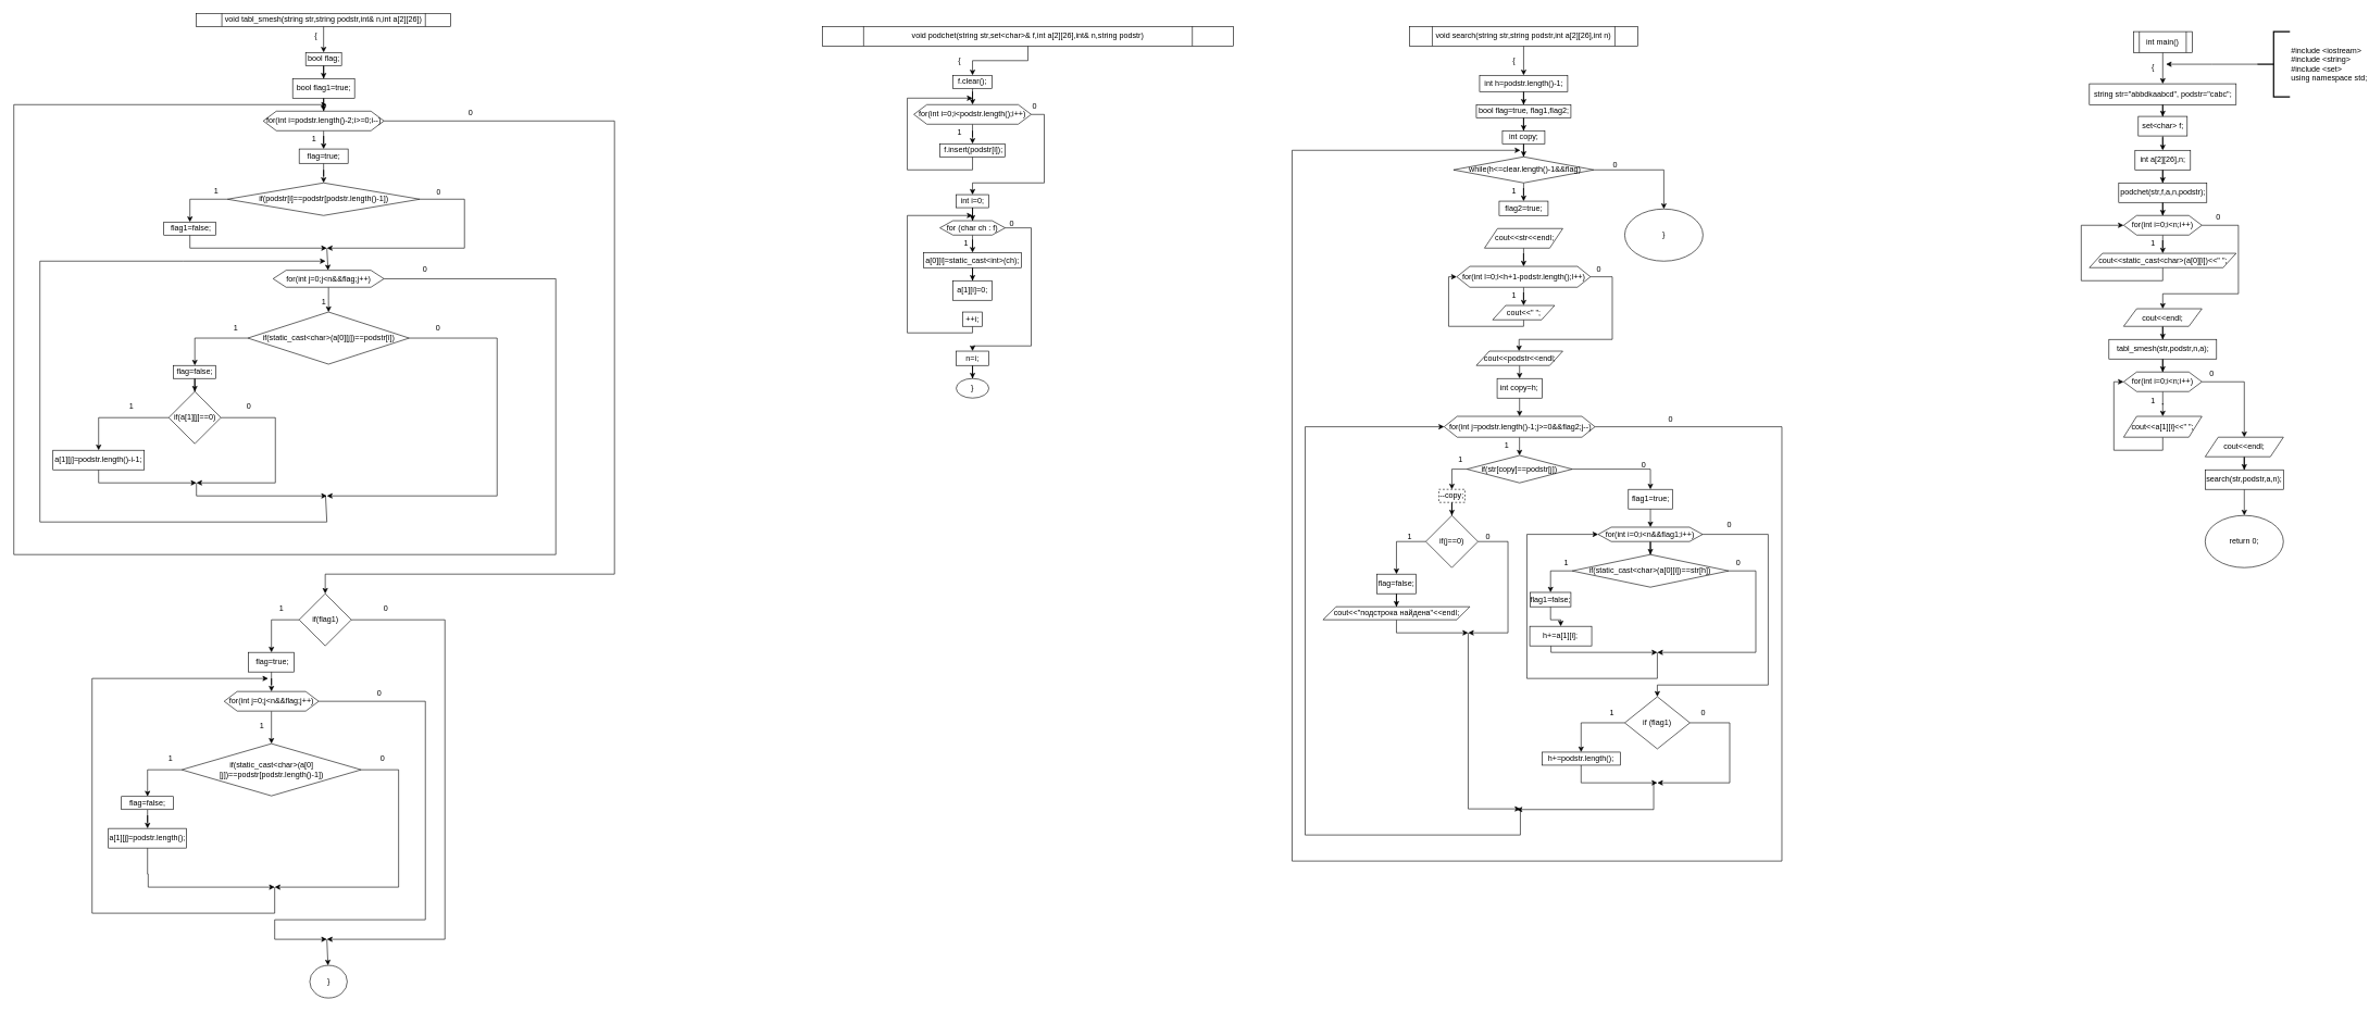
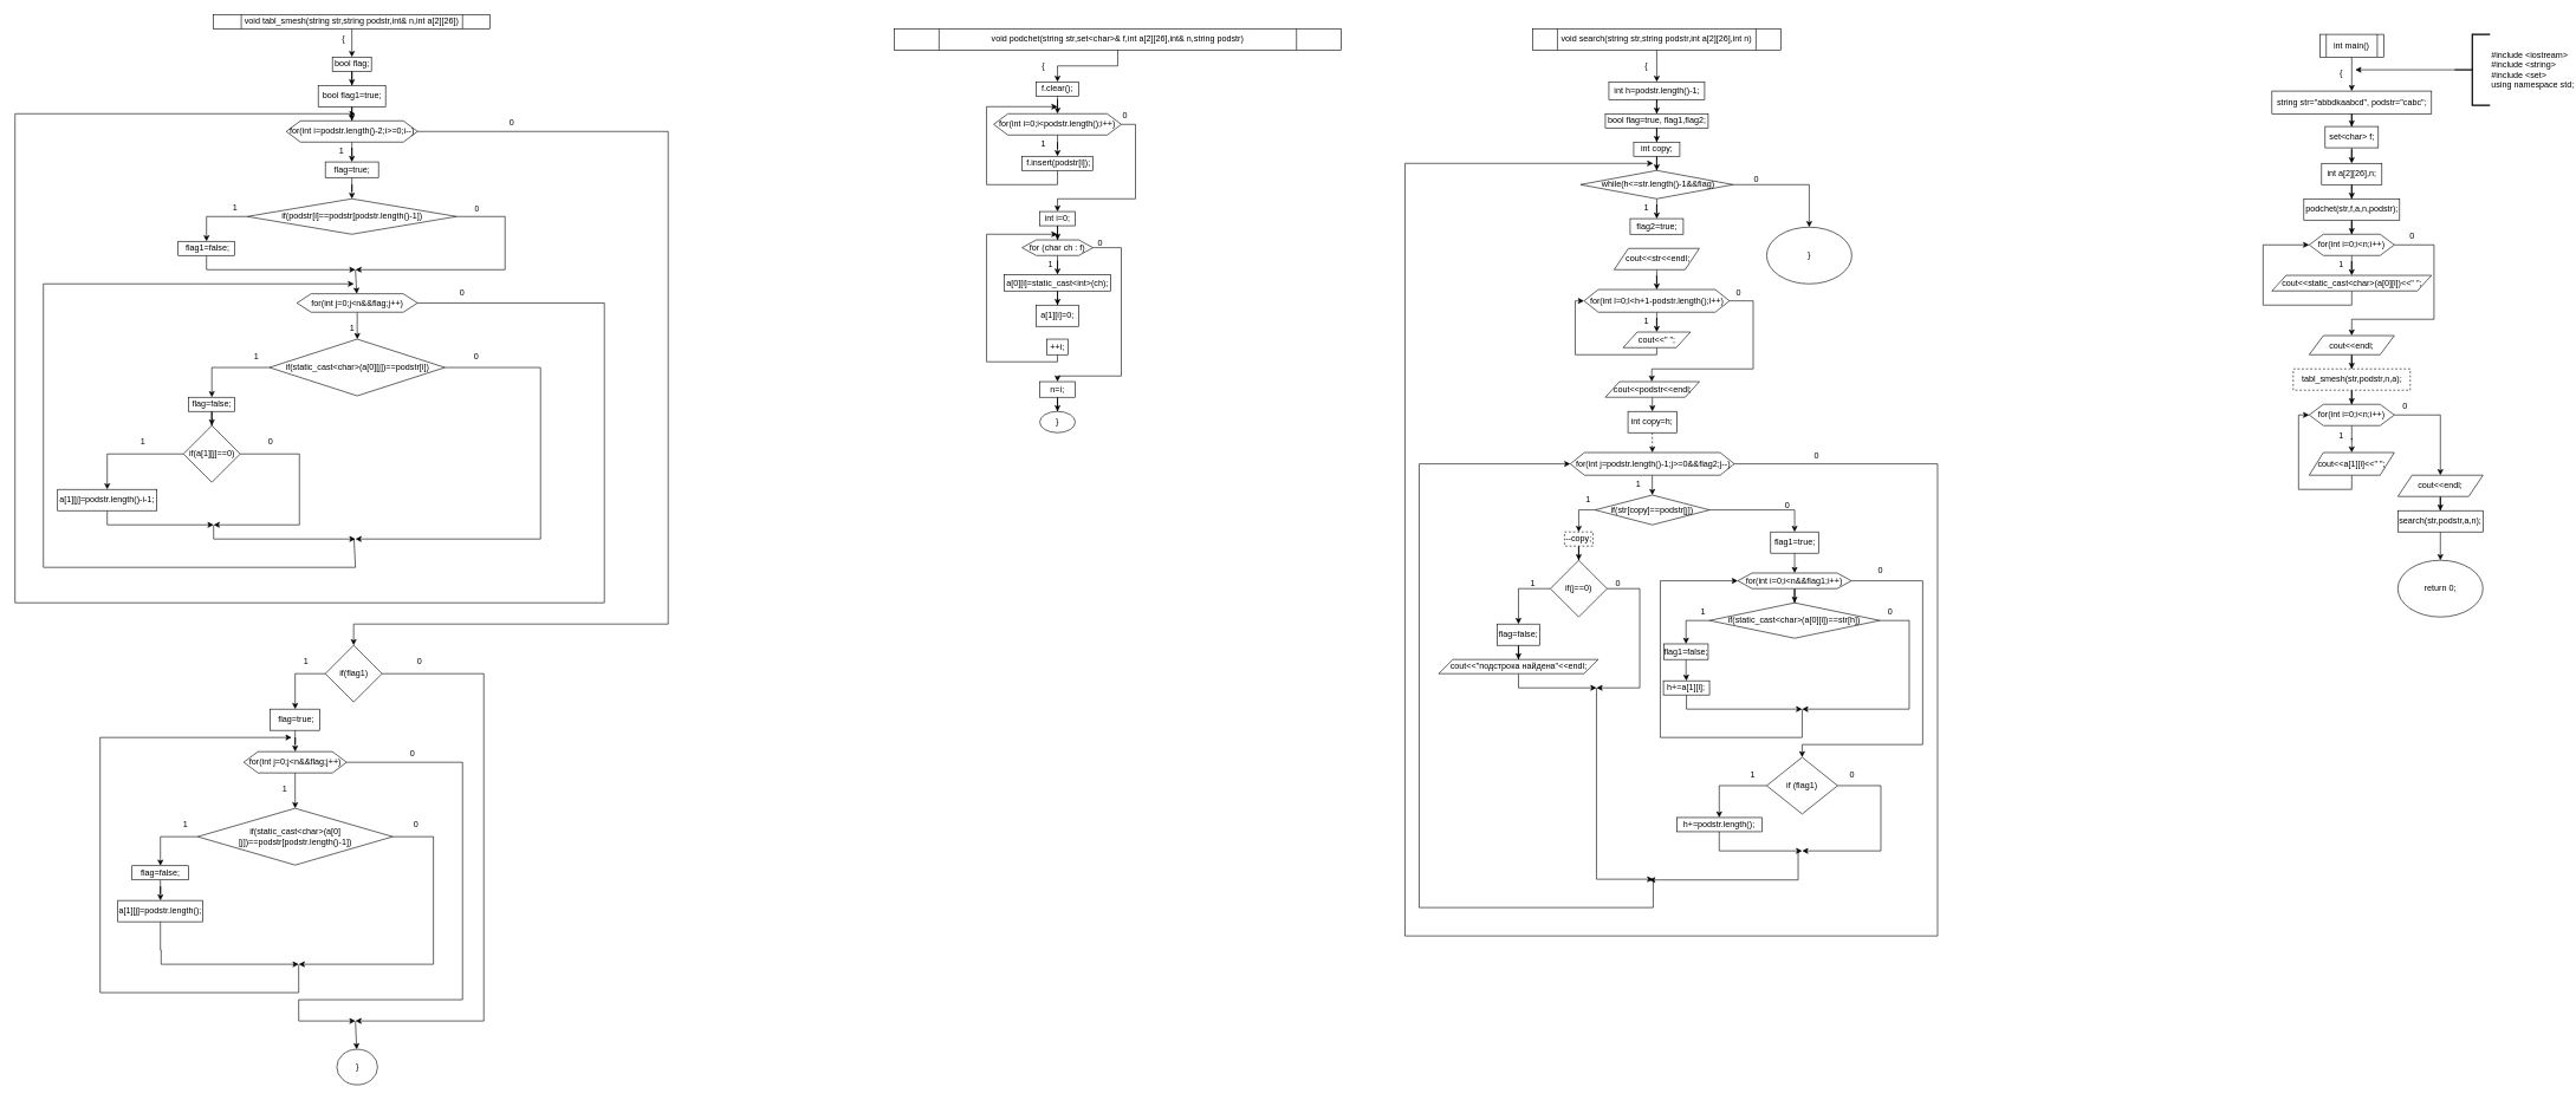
- <mxCell id="107" value="&amp;nbsp;while(h&amp;lt;=clear.length()-1&amp;amp;&amp;amp;flag)" style="rhombus;whiteSpace=wrap;html=1;" vertex="1" parent="1"><mxGeometry x="2227.5" y="240" width="215" height="40" as="geometry" /></mxCell>
+ <mxCell id="107" value="&amp;nbsp;while(h&amp;lt;=str.length()-1&amp;amp;&amp;amp;flag)" style="rhombus;whiteSpace=wrap;html=1;" vertex="1" parent="1"><mxGeometry x="2227.5" y="240" width="215" height="40" as="geometry" /></mxCell>
- <mxCell id="195" value="tabl_smesh(str,podstr,n,a);" style="rounded=0;whiteSpace=wrap;html=1;" vertex="1" parent="1"><mxGeometry x="3232.5" y="520" width="165" height="30" as="geometry" /></mxCell>
+ <mxCell id="195" value="tabl_smesh(str,podstr,n,a);" style="rounded=0;whiteSpace=wrap;html=1;dashed=1;" vertex="1" parent="1"><mxGeometry x="3232.5" y="520" width="165" height="30" as="geometry" /></mxCell>
- <mxCell id="121" style="edgeStyle=orthogonalEdgeStyle;rounded=0;orthogonalLoop=1;jettySize=auto;html=1;" edge="1" parent="1" source="122" target="125"><mxGeometry relative="1" as="geometry"><mxPoint x="2328.755" y="650" as="targetPoint" /></mxGeometry></mxCell>
+ <mxCell id="121" style="edgeStyle=orthogonalEdgeStyle;rounded=0;orthogonalLoop=1;jettySize=auto;html=1;dashed=1;" edge="1" parent="1" source="122" target="125"><mxGeometry relative="1" as="geometry"><mxPoint x="2328.755" y="650" as="targetPoint" /></mxGeometry></mxCell>
- <mxCell id="155" value="h+=a[1][i];" style="rounded=0;whiteSpace=wrap;html=1;" vertex="1" parent="1"><mxGeometry x="2344.38" y="960" width="95" height="30" as="geometry" /></mxCell>
+ <mxCell id="155" value="h+=a[1][i];" style="rounded=0;whiteSpace=wrap;html=1;" vertex="1" parent="1"><mxGeometry x="2344.38" y="960" width="65" height="20" as="geometry" /></mxCell>
